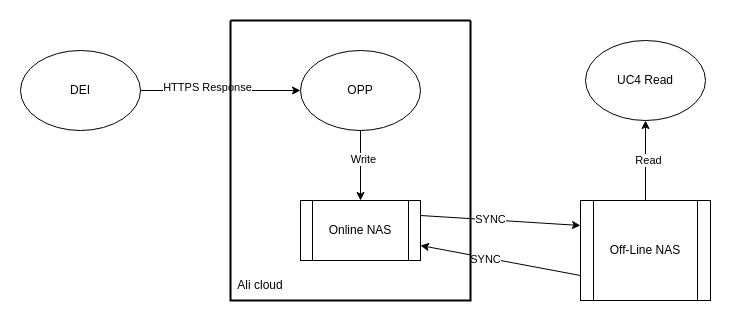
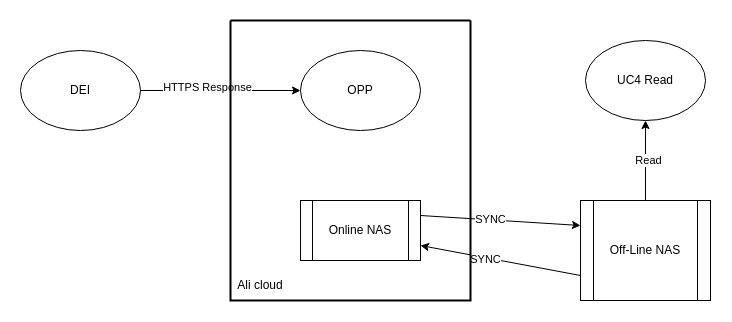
- <mxCell id="10" value="" style="endArrow=classic;html=1;rounded=0;exitX=0.5;exitY=1;exitDx=0;exitDy=0;entryX=0.5;entryY=0;entryDx=0;entryDy=0;" parent="1" source="5" target="3" edge="1"><mxGeometry width="50" height="50" relative="1" as="geometry"><mxPoint x="510" y="180" as="sourcePoint" /><mxPoint x="560" y="130" as="targetPoint" /></mxGeometry></mxCell>
- <mxCell id="11" value="Write" style="edgeLabel;html=1;align=center;verticalAlign=middle;resizable=0;points=[];" vertex="1" connectable="0" parent="10"><mxGeometry x="-0.2" y="2" relative="1" as="geometry"><mxPoint as="offset" /></mxGeometry></mxCell>
